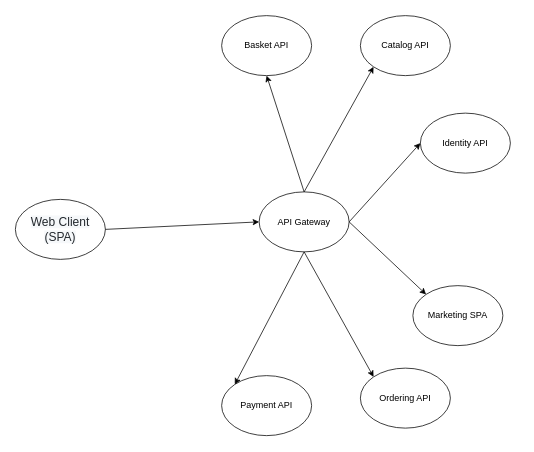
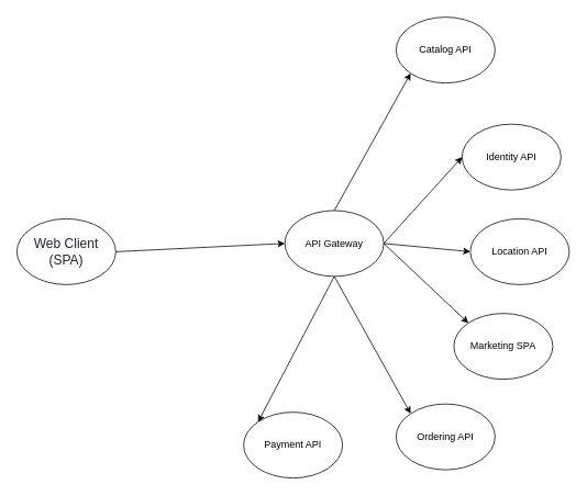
- <mxCell id="2" value="Basket API" style="ellipse;whiteSpace=wrap;html=1;" vertex="1" parent="1"><mxGeometry x="295" y="20" width="120" height="80" as="geometry" /></mxCell>
- <mxCell id="12" value="" style="endArrow=classic;html=1;entryX=0.5;entryY=1;entryDx=0;entryDy=0;exitX=0.5;exitY=0;exitDx=0;exitDy=0;" edge="1" parent="1" source="9" target="2"><mxGeometry width="50" height="50" relative="1" as="geometry"><mxPoint x="350" y="220" as="sourcePoint" /><mxPoint x="340" y="315" as="targetPoint" /></mxGeometry></mxCell>
+ <mxCell id="18" value="" style="endArrow=classic;html=1;entryX=0;entryY=0.5;entryDx=0;entryDy=0;exitX=1;exitY=0.5;exitDx=0;exitDy=0;" edge="1" parent="1" source="9" target="5"><mxGeometry width="50" height="50" relative="1" as="geometry"><mxPoint x="210" y="375" as="sourcePoint" /><mxPoint x="400" y="375" as="targetPoint" /></mxGeometry></mxCell>
+ <mxCell id="5" value="Location API" style="ellipse;whiteSpace=wrap;html=1;" vertex="1" parent="1"><mxGeometry x="570" y="265" width="120" height="80" as="geometry" /></mxCell>
